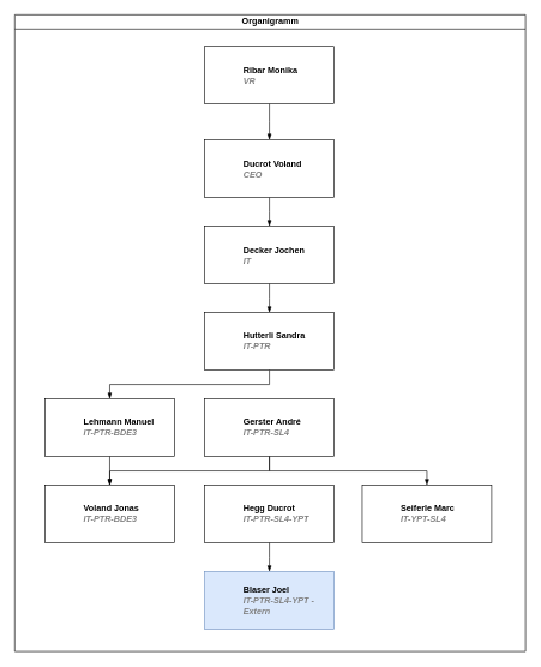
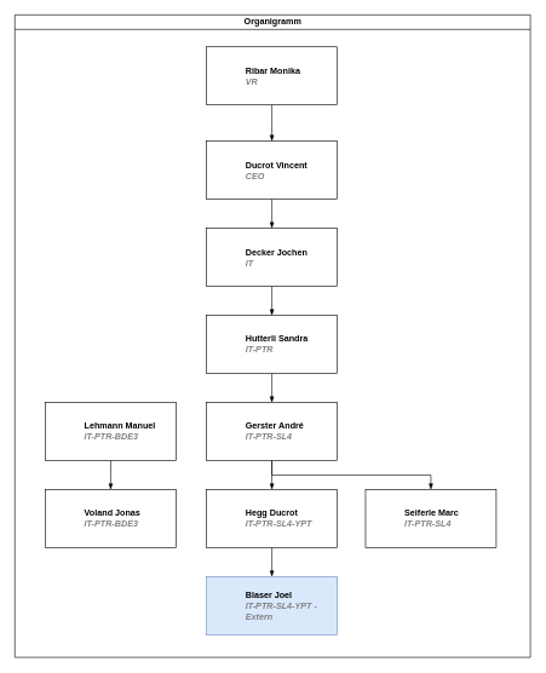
- <mxCell id="5" value="Ducrot Voland&lt;br&gt;&lt;i style=&quot;color: gray&quot;&gt;CEO&lt;/i&gt;" style="label;image=https://cdn3.iconfinder.com/data/icons/user-avatars-1/512/users-9-2-128.png;whiteSpace=wrap;html=1;rounded=0;glass=0;treeFolding=1;treeMoving=1;" parent="2" vertex="1"><mxGeometry x="264" y="174" width="180" height="80" as="geometry" /></mxCell>
+ <mxCell id="5" value="Ducrot Vincent&lt;br&gt;&lt;i style=&quot;color: gray&quot;&gt;CEO&lt;/i&gt;" style="label;image=https://cdn3.iconfinder.com/data/icons/user-avatars-1/512/users-9-2-128.png;whiteSpace=wrap;html=1;rounded=0;glass=0;treeFolding=1;treeMoving=1;" parent="2" vertex="1"><mxGeometry x="264" y="174" width="180" height="80" as="geometry" /></mxCell>
- <mxCell id="11" value="" style="endArrow=blockThin;endFill=1;fontSize=11;edgeStyle=elbowEdgeStyle;elbow=vertical;rounded=0;exitX=0.5;exitY=1;exitDx=0;exitDy=0;" edge="1" parent="2" source="8" target="18"><mxGeometry relative="1" as="geometry"><mxPoint x="364" y="384" as="sourcePoint" /><mxPoint x="364" y="424" as="targetPoint" /></mxGeometry></mxCell>
+ <mxCell id="11" value="" style="endArrow=blockThin;endFill=1;fontSize=11;edgeStyle=elbowEdgeStyle;elbow=vertical;rounded=0;exitX=0.5;exitY=1;exitDx=0;exitDy=0;entryX=0.5;entryY=0;entryDx=0;entryDy=0;" edge="1" parent="2" source="8" target="10"><mxGeometry relative="1" as="geometry"><mxPoint x="364" y="384" as="sourcePoint" /><mxPoint x="364" y="424" as="targetPoint" /></mxGeometry></mxCell>
- <mxCell id="13" value="" style="endArrow=blockThin;endFill=1;fontSize=11;edgeStyle=elbowEdgeStyle;elbow=vertical;rounded=0;exitX=0.5;exitY=1;exitDx=0;exitDy=0;" edge="1" parent="2" source="10" target="19"><mxGeometry relative="1" as="geometry"><mxPoint x="364" y="504" as="sourcePoint" /><mxPoint x="364" y="544" as="targetPoint" /></mxGeometry></mxCell>
+ <mxCell id="13" value="" style="endArrow=blockThin;endFill=1;fontSize=11;edgeStyle=elbowEdgeStyle;elbow=vertical;rounded=0;exitX=0.5;exitY=1;exitDx=0;exitDy=0;entryX=0.5;entryY=0;entryDx=0;entryDy=0;" edge="1" parent="2" source="10" target="12"><mxGeometry relative="1" as="geometry"><mxPoint x="364" y="504" as="sourcePoint" /><mxPoint x="364" y="544" as="targetPoint" /></mxGeometry></mxCell>
- <mxCell id="16" value="Seiferle Marc&lt;br&gt;&lt;i style=&quot;color: gray&quot;&gt;IT-YPT-SL4&lt;/i&gt;" style="label;image=https://cdn3.iconfinder.com/data/icons/user-avatars-1/512/users-9-2-128.png;whiteSpace=wrap;html=1;rounded=0;glass=0;treeFolding=1;treeMoving=1;" vertex="1" parent="2"><mxGeometry x="483" y="654" width="180" height="80" as="geometry" /></mxCell>
+ <mxCell id="16" value="Seiferle Marc&lt;br&gt;&lt;i style=&quot;color: gray&quot;&gt;IT-PTR-SL4&lt;/i&gt;" style="label;image=https://cdn3.iconfinder.com/data/icons/user-avatars-1/512/users-9-2-128.png;whiteSpace=wrap;html=1;rounded=0;glass=0;treeFolding=1;treeMoving=1;" vertex="1" parent="2"><mxGeometry x="483" y="654" width="180" height="80" as="geometry" /></mxCell>
